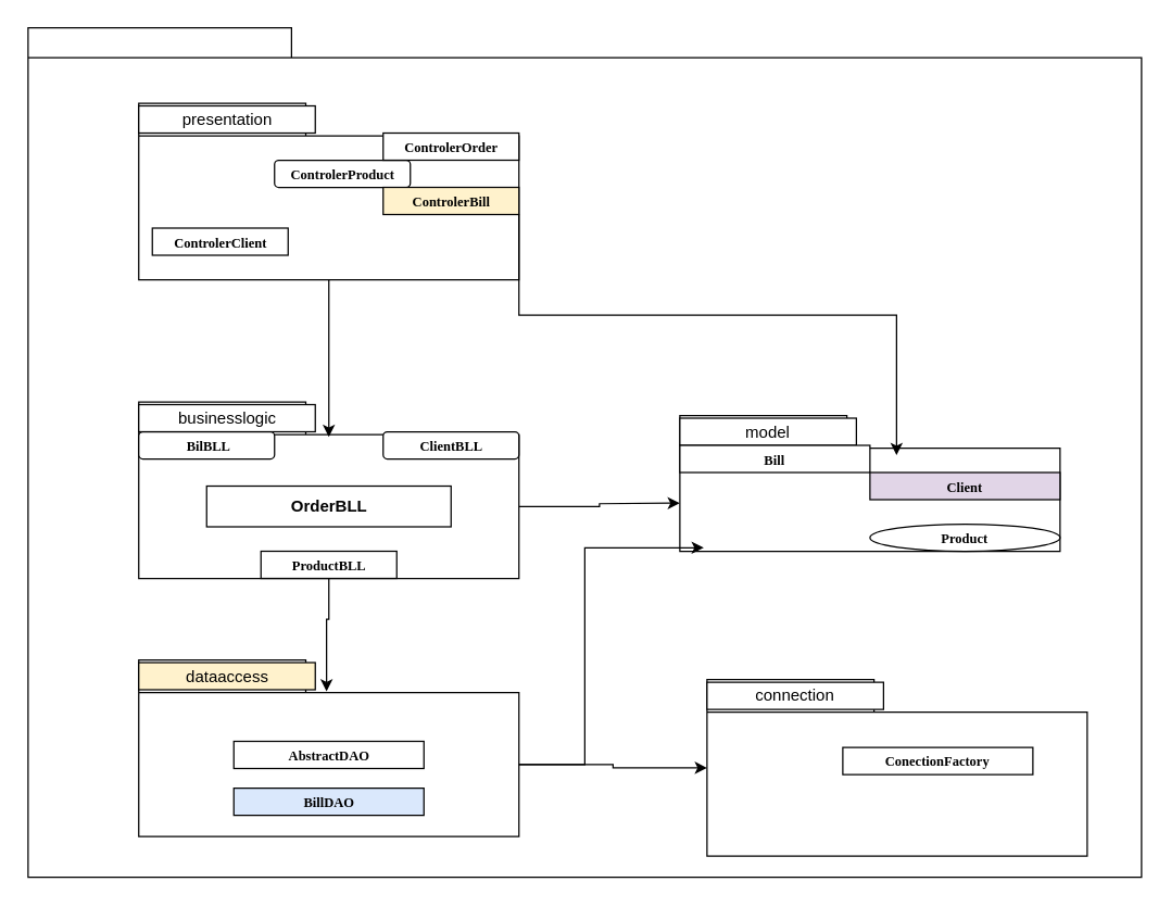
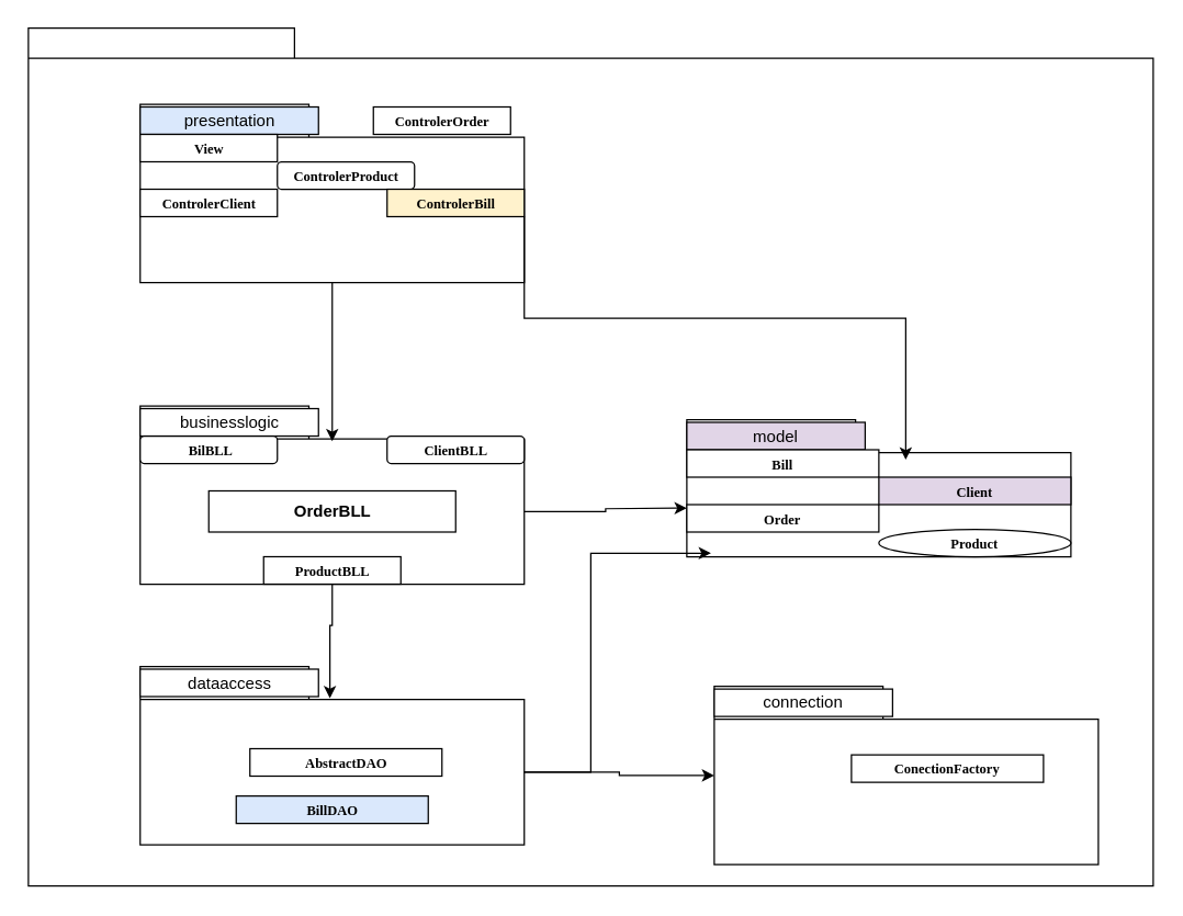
- <mxCell id="6" value="presentation" style="rounded=0;whiteSpace=wrap;html=1;" parent="3" vertex="1"><mxGeometry y="2" width="130" height="20" as="geometry" /></mxCell>
+ <mxCell id="6" value="presentation" style="rounded=0;whiteSpace=wrap;html=1;fillColor=#dae8fc;" parent="3" vertex="1"><mxGeometry y="2" width="130" height="20" as="geometry" /></mxCell>
+ <mxCell id="7" value="&lt;span style=&quot;font-family: Verdana; font-size: 10px; font-weight: 700; text-wrap-mode: nowrap;&quot;&gt;View&lt;/span&gt;" style="rounded=0;whiteSpace=wrap;html=1;" parent="3" vertex="1"><mxGeometry y="22" width="100" height="20" as="geometry" /></mxCell>
- <mxCell id="9" value="&lt;span style=&quot;font-family: Verdana; font-size: 10px; font-weight: 700; text-wrap-mode: nowrap;&quot;&gt;ControlerOrder&lt;/span&gt;" style="rounded=0;whiteSpace=wrap;html=1;" parent="3" vertex="1"><mxGeometry x="180" y="22" width="100" height="20" as="geometry" /></mxCell>
+ <mxCell id="9" value="&lt;span style=&quot;font-family: Verdana; font-size: 10px; font-weight: 700; text-wrap-mode: nowrap;&quot;&gt;ControlerOrder&lt;/span&gt;" style="rounded=0;whiteSpace=wrap;html=1;" parent="3" vertex="1"><mxGeometry x="170" y="2" width="100" height="20" as="geometry" /></mxCell>
- <mxCell id="10" value="&lt;span style=&quot;font-family: Verdana; font-size: 10px; font-weight: 700; text-wrap-mode: nowrap;&quot;&gt;ControlerClient&lt;/span&gt;" style="rounded=0;whiteSpace=wrap;html=1;" parent="3" vertex="1"><mxGeometry x="10" y="92" width="100" height="20" as="geometry" /></mxCell>
+ <mxCell id="10" value="&lt;span style=&quot;font-family: Verdana; font-size: 10px; font-weight: 700; text-wrap-mode: nowrap;&quot;&gt;ControlerClient&lt;/span&gt;" style="rounded=0;whiteSpace=wrap;html=1;" parent="3" vertex="1"><mxGeometry y="62" width="100" height="20" as="geometry" /></mxCell>
- <mxCell id="30" value="model" style="rounded=0;whiteSpace=wrap;html=1;" parent="27" vertex="1"><mxGeometry y="2" width="130" height="20" as="geometry" /></mxCell>
+ <mxCell id="30" value="model" style="rounded=0;whiteSpace=wrap;html=1;fillColor=#e1d5e7;" parent="27" vertex="1"><mxGeometry y="2" width="130" height="20" as="geometry" /></mxCell>
+ <mxCell id="32" value="&lt;font face=&quot;Verdana&quot;&gt;&lt;span style=&quot;font-size: 10px; text-wrap-mode: nowrap;&quot;&gt;&lt;b&gt;Order&lt;/b&gt;&lt;/span&gt;&lt;/font&gt;" style="rounded=0;whiteSpace=wrap;html=1;" parent="27" vertex="1"><mxGeometry y="62" width="140" height="20" as="geometry" /></mxCell>
- <mxCell id="24" value="dataaccess" style="rounded=0;whiteSpace=wrap;html=1;fillColor=#fff2cc;" parent="21" vertex="1"><mxGeometry y="2" width="130" height="20" as="geometry" /></mxCell>
+ <mxCell id="24" value="dataaccess" style="rounded=0;whiteSpace=wrap;html=1;" parent="21" vertex="1"><mxGeometry y="2" width="130" height="20" as="geometry" /></mxCell>
- <mxCell id="25" value="&lt;font face=&quot;Verdana&quot;&gt;&lt;span style=&quot;font-size: 10px; text-wrap-mode: nowrap;&quot;&gt;&lt;b&gt;AbstractDAO&lt;/b&gt;&lt;/span&gt;&lt;/font&gt;" style="rounded=0;whiteSpace=wrap;html=1;" parent="21" vertex="1"><mxGeometry x="70" y="60" width="140" height="20" as="geometry" /></mxCell>
+ <mxCell id="25" value="&lt;font face=&quot;Verdana&quot;&gt;&lt;span style=&quot;font-size: 10px; text-wrap-mode: nowrap;&quot;&gt;&lt;b&gt;AbstractDAO&lt;/b&gt;&lt;/span&gt;&lt;/font&gt;" style="rounded=0;whiteSpace=wrap;html=1;" parent="21" vertex="1"><mxGeometry x="80" y="60" width="140" height="20" as="geometry" /></mxCell>
